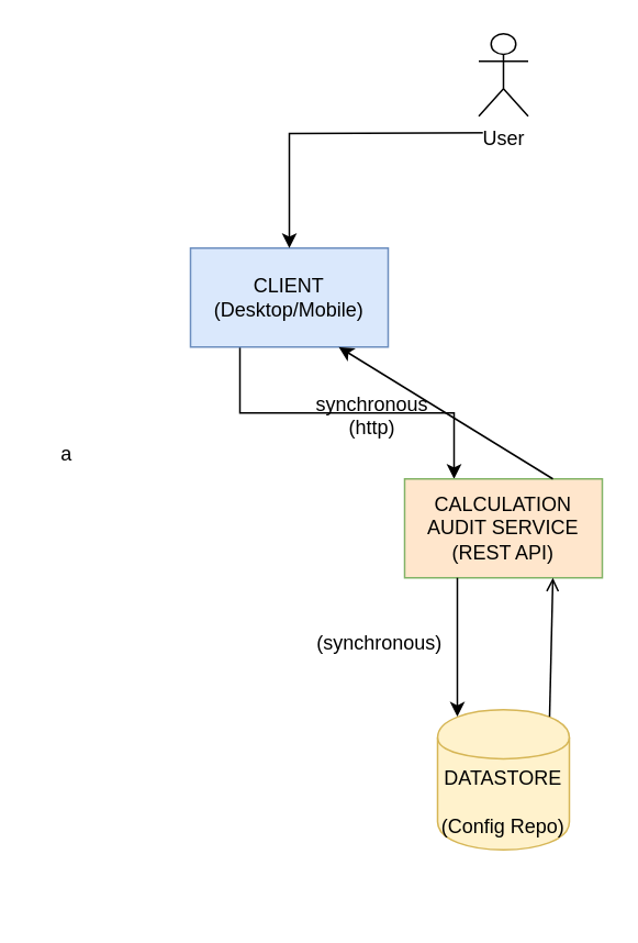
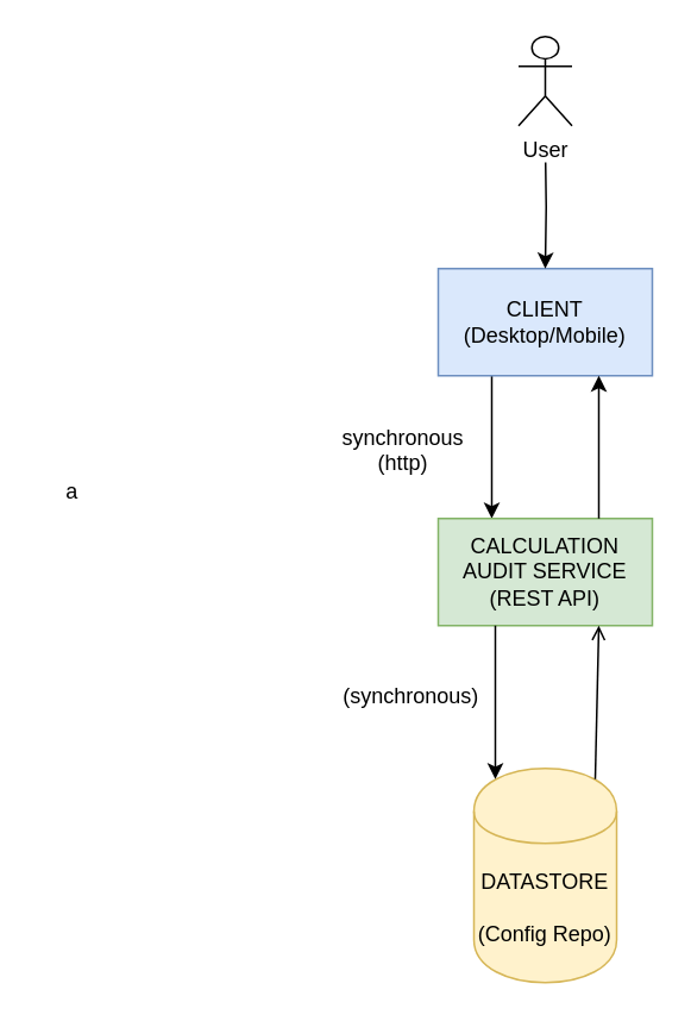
- <mxCell id="3" value="CLIENT (Desktop/Mobile)" style="rounded=0;whiteSpace=wrap;html=1;fillColor=#dae8fc;strokeColor=#6c8ebf;" parent="1" vertex="1"><mxGeometry x="115" y="150" width="120" height="60" as="geometry" /></mxCell>
+ <mxCell id="3" value="CLIENT (Desktop/Mobile)" style="rounded=0;whiteSpace=wrap;html=1;fillColor=#dae8fc;strokeColor=#6c8ebf;" parent="1" vertex="1"><mxGeometry x="245" y="150" width="120" height="60" as="geometry" /></mxCell>
- <mxCell id="4" value="CALCULATION AUDIT SERVICE&lt;br&gt;(REST API)" style="rounded=0;whiteSpace=wrap;html=1;fillColor=#ffe6cc;strokeColor=#82b366;" parent="1" vertex="1"><mxGeometry x="245" y="290" width="120" height="60" as="geometry" /></mxCell>
+ <mxCell id="4" value="CALCULATION AUDIT SERVICE&lt;br&gt;(REST API)" style="rounded=0;whiteSpace=wrap;html=1;fillColor=#d5e8d4;strokeColor=#82b366;" parent="1" vertex="1"><mxGeometry x="245" y="290" width="120" height="60" as="geometry" /></mxCell>
- <mxCell id="5" value="DATASTORE&lt;br&gt;&lt;br&gt;(Config Repo)" style="shape=cylinder;whiteSpace=wrap;html=1;boundedLbl=1;backgroundOutline=1;rounded=0;fillColor=#fff2cc;strokeColor=#d6b656;" parent="1" vertex="1"><mxGeometry x="265" y="430" width="80" height="85" as="geometry" /></mxCell>
+ <mxCell id="5" value="DATASTORE&lt;br&gt;&lt;br&gt;(Config Repo)" style="shape=cylinder;whiteSpace=wrap;html=1;boundedLbl=1;backgroundOutline=1;rounded=0;fillColor=#fff2cc;strokeColor=#d6b656;" parent="1" vertex="1"><mxGeometry x="265" y="430" width="80" height="120" as="geometry" /></mxCell>
